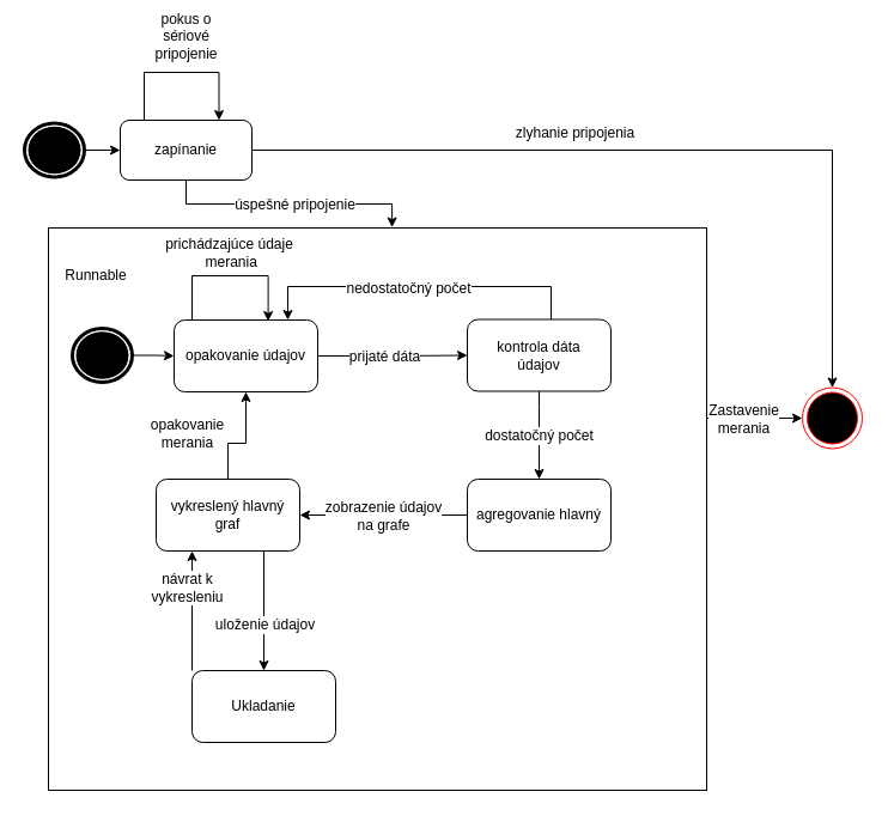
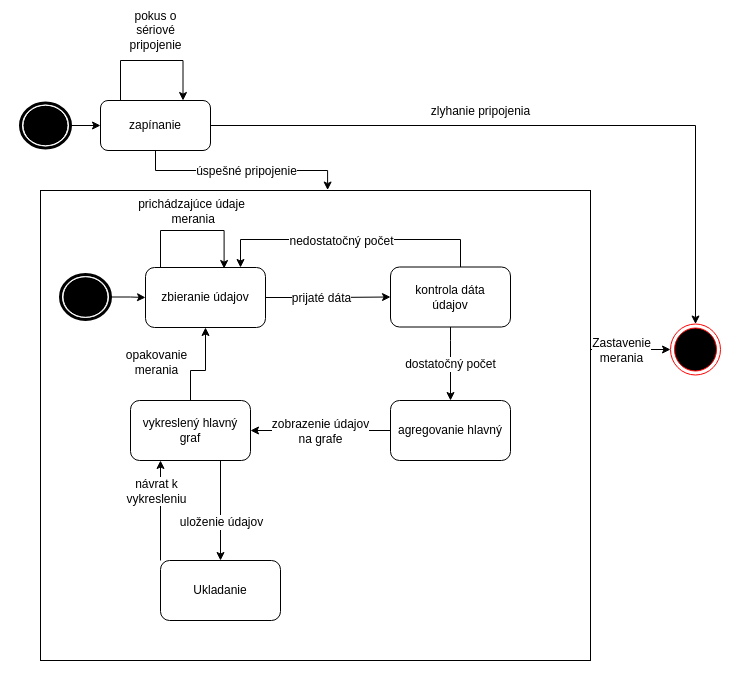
- <mxCell id="28" value="Runnable" style="text;html=1;strokeColor=none;fillColor=none;align=center;verticalAlign=middle;whiteSpace=wrap;rounded=0;" parent="1" vertex="1"><mxGeometry x="45" y="220" width="70" height="20" as="geometry" /></mxCell>
- <mxCell id="14" value="opakovanie údajov" style="rounded=1;whiteSpace=wrap;html=1;" parent="1" vertex="1"><mxGeometry x="145" y="267" width="120" height="60" as="geometry" /></mxCell>
+ <mxCell id="14" value="zbieranie údajov" style="rounded=1;whiteSpace=wrap;html=1;" parent="1" vertex="1"><mxGeometry x="145" y="267" width="120" height="60" as="geometry" /></mxCell>
